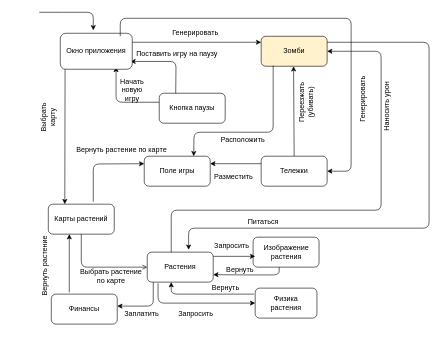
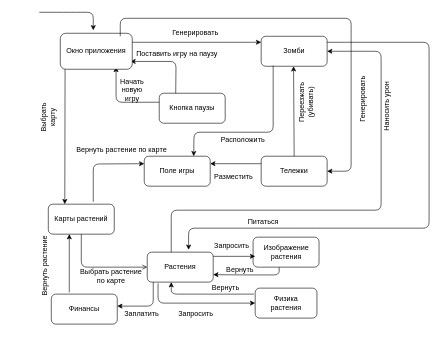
- <mxCell id="5" value="Зомби" style="rounded=1;whiteSpace=wrap;html=1;fillColor=#fff2cc;" parent="1" vertex="1"><mxGeometry x="435" y="60" width="110" height="50" as="geometry" /></mxCell>
+ <mxCell id="5" value="Зомби" style="rounded=1;whiteSpace=wrap;html=1;" parent="1" vertex="1"><mxGeometry x="435" y="60" width="110" height="50" as="geometry" /></mxCell>
